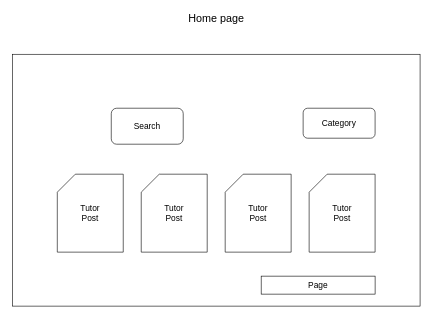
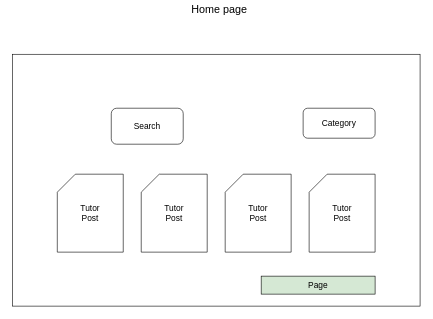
- <mxCell id="9" value="&lt;font style=&quot;font-size: 18px&quot;&gt;Home page&lt;/font&gt;&lt;br&gt;" style="text;html=1;align=center;verticalAlign=middle;resizable=0;points=[];autosize=1;strokeColor=none;fillColor=none;" vertex="1" parent="1"><mxGeometry x="305" y="20" width="110" height="20" as="geometry" /></mxCell>
+ <mxCell id="9" value="&lt;font style=&quot;font-size: 18px&quot;&gt;Home page&lt;/font&gt;&lt;br&gt;" style="text;html=1;align=center;verticalAlign=middle;resizable=0;points=[];autosize=1;strokeColor=none;fillColor=none;" vertex="1" parent="1"><mxGeometry x="310" y="5" width="110" height="20" as="geometry" /></mxCell>
- <mxCell id="10" value="&lt;font style=&quot;font-size: 14px&quot;&gt;Page&lt;/font&gt;" style="rounded=0;whiteSpace=wrap;html=1;fontSize=18;" vertex="1" parent="1"><mxGeometry x="435" y="460" width="190" height="30" as="geometry" /></mxCell>
+ <mxCell id="10" value="&lt;font style=&quot;font-size: 14px&quot;&gt;Page&lt;/font&gt;" style="rounded=0;whiteSpace=wrap;html=1;fontSize=18;fillColor=#d5e8d4;" vertex="1" parent="1"><mxGeometry x="435" y="460" width="190" height="30" as="geometry" /></mxCell>
